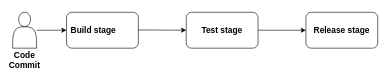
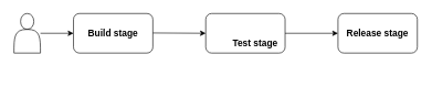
- <mxCell id="6" value="Build stage" style="text;html=1;strokeColor=none;fillColor=none;align=center;verticalAlign=middle;whiteSpace=wrap;rounded=0;fontSize=14;fontStyle=1" vertex="1" parent="4"><mxGeometry x="5" y="20" width="80" height="20" as="geometry" /></mxCell>
+ <mxCell id="6" value="Build stage" style="text;html=1;strokeColor=none;fillColor=none;align=center;verticalAlign=middle;whiteSpace=wrap;rounded=0;fontSize=14;fontStyle=1" vertex="1" parent="4"><mxGeometry x="20" y="20" width="80" height="20" as="geometry" /></mxCell>
- <mxCell id="9" value="Test stage" style="text;html=1;strokeColor=none;fillColor=none;align=center;verticalAlign=middle;whiteSpace=wrap;rounded=0;fontSize=14;fontStyle=1" vertex="1" parent="7"><mxGeometry x="20" y="20" width="80" height="20" as="geometry" /></mxCell>
+ <mxCell id="9" value="Test stage" style="text;html=1;strokeColor=none;fillColor=none;align=center;verticalAlign=middle;whiteSpace=wrap;rounded=0;fontSize=14;fontStyle=1" vertex="1" parent="7"><mxGeometry x="35" y="35" width="80" height="20" as="geometry" /></mxCell>
- <mxCell id="3" value="Code Commit" style="text;html=1;strokeColor=none;fillColor=none;align=center;verticalAlign=middle;whiteSpace=wrap;rounded=0;fontStyle=1;fontSize=14;" vertex="1" parent="1"><mxGeometry x="20" y="90" width="40" height="20" as="geometry" /></mxCell>
